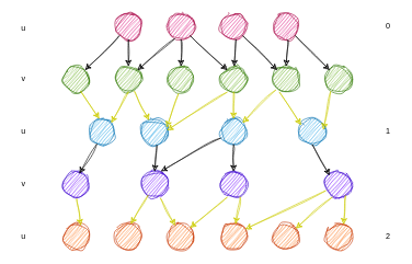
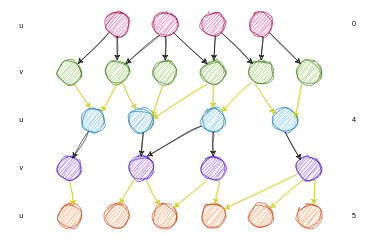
- <mxCell id="41" value="1" style="text;html=1;align=center;verticalAlign=middle;resizable=0;points=[];autosize=1;strokeColor=none;fillColor=none;" vertex="1" parent="1"><mxGeometry x="575" y="185" width="30" height="30" as="geometry" /></mxCell>
+ <mxCell id="41" value="4" style="text;html=1;align=center;verticalAlign=middle;resizable=0;points=[];autosize=1;strokeColor=none;fillColor=none;" vertex="1" parent="1"><mxGeometry x="575" y="185" width="30" height="30" as="geometry" /></mxCell>
- <mxCell id="42" value="2" style="text;html=1;align=center;verticalAlign=middle;resizable=0;points=[];autosize=1;strokeColor=none;fillColor=none;" vertex="1" parent="1"><mxGeometry x="575" y="345" width="30" height="30" as="geometry" /></mxCell>
+ <mxCell id="42" value="5" style="text;html=1;align=center;verticalAlign=middle;resizable=0;points=[];autosize=1;strokeColor=none;fillColor=none;" vertex="1" parent="1"><mxGeometry x="575" y="345" width="30" height="30" as="geometry" /></mxCell>
